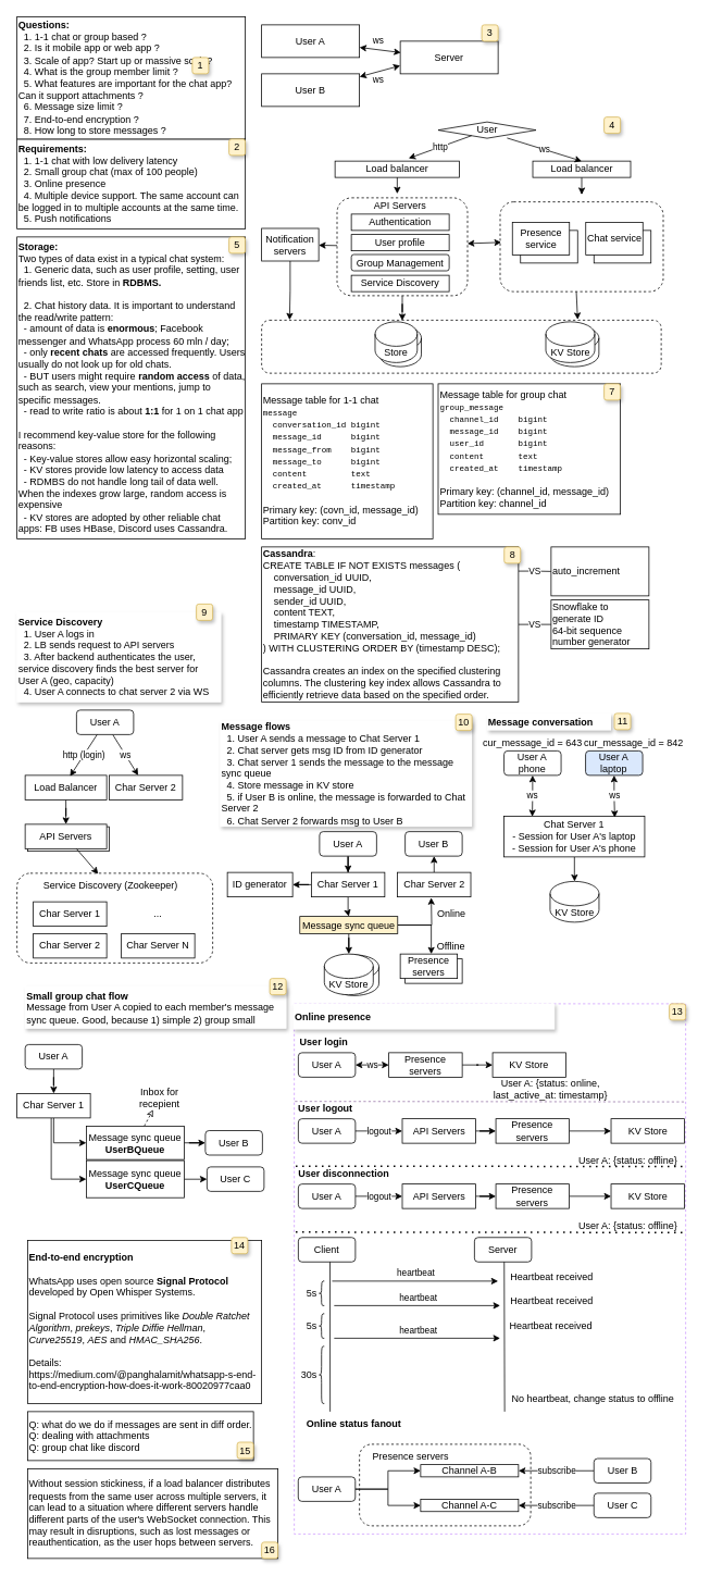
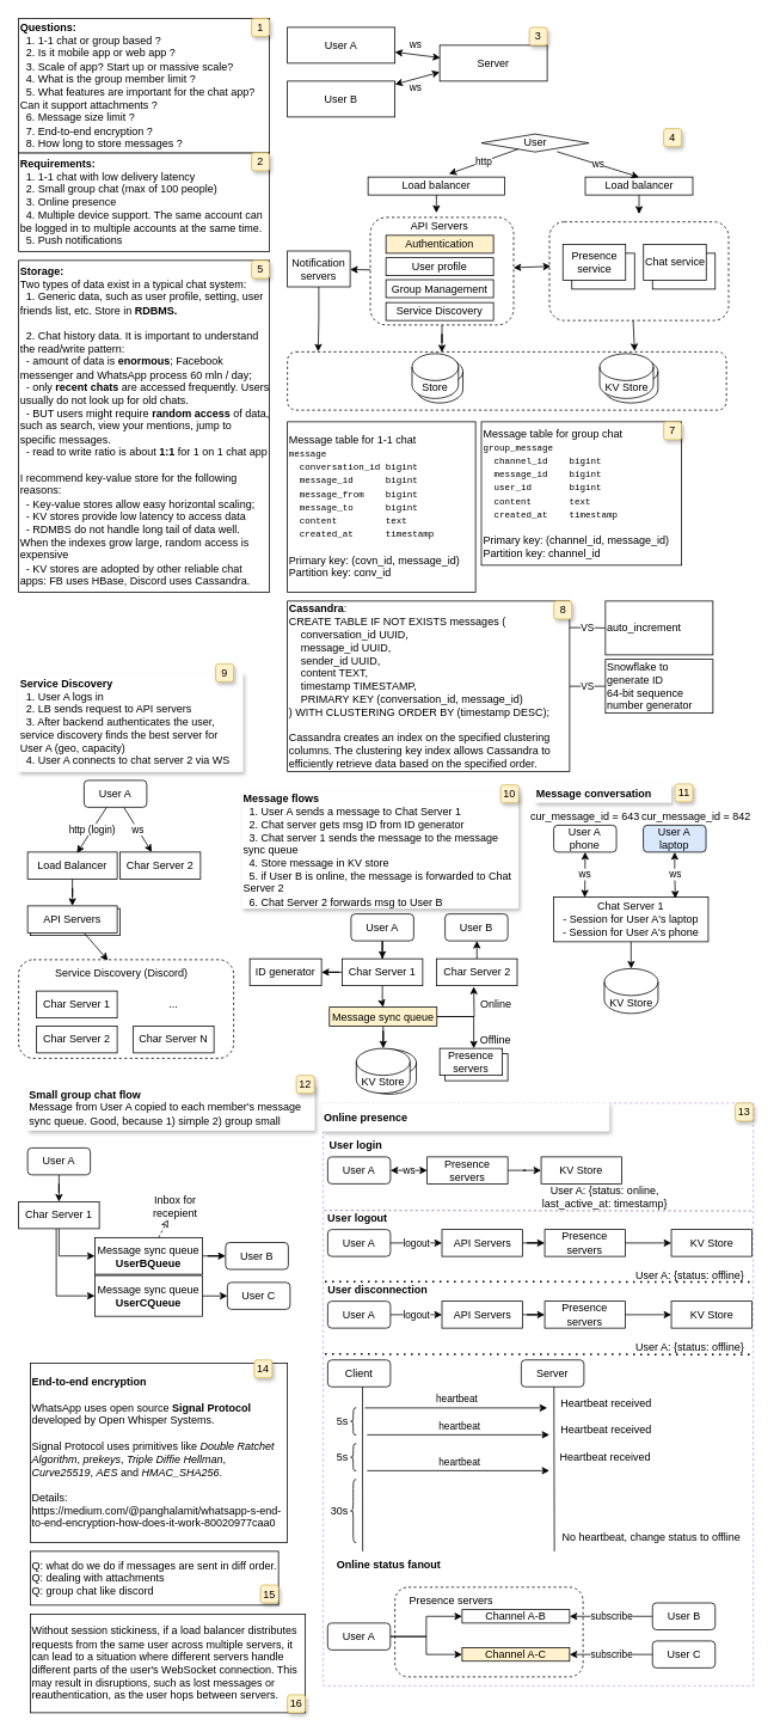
- <mxCell id="44" value="1" style="text;html=1;strokeColor=#d6b656;fillColor=#fff2cc;align=center;verticalAlign=middle;whiteSpace=wrap;rounded=1;glass=0;shadow=1;" vertex="1" parent="1"><mxGeometry x="235" y="70" width="20" height="20" as="geometry" /></mxCell>
+ <mxCell id="44" value="1" style="text;html=1;strokeColor=#d6b656;fillColor=#fff2cc;align=center;verticalAlign=middle;whiteSpace=wrap;rounded=1;glass=0;shadow=1;" vertex="1" parent="1"><mxGeometry x="280" width="20" height="20" as="geometry" y="20" /></mxCell>
- <mxCell id="20" value="Authentication" style="rounded=0;whiteSpace=wrap;html=1;" vertex="1" parent="1"><mxGeometry x="430" y="262" width="120" height="20" as="geometry" /></mxCell>
+ <mxCell id="20" value="Authentication" style="rounded=0;whiteSpace=wrap;html=1;fillColor=#fff2cc;" vertex="1" parent="1"><mxGeometry x="430" y="262" width="120" height="20" as="geometry" /></mxCell>
- <mxCell id="23" value="Group Management" style="whiteSpace=wrap;html=1;rounded=1;" vertex="1" parent="1"><mxGeometry x="430" y="311.5" width="120" height="20" as="geometry" /></mxCell>
+ <mxCell id="23" value="Group Management" style="rounded=0;whiteSpace=wrap;html=1;" vertex="1" parent="1"><mxGeometry x="430" y="311.5" width="120" height="20" as="geometry" /></mxCell>
- <mxCell id="68" value="Service Discovery (Zookeeper)" style="text;html=1;strokeColor=none;fillColor=none;align=center;verticalAlign=middle;whiteSpace=wrap;rounded=0;" vertex="1" parent="1"><mxGeometry y="1070" width="230" height="30" as="geometry" x="20" /></mxCell>
+ <mxCell id="68" value="Service Discovery (Discord)" style="text;html=1;strokeColor=none;fillColor=none;align=center;verticalAlign=middle;whiteSpace=wrap;rounded=0;" vertex="1" parent="1"><mxGeometry y="1070" width="230" height="30" as="geometry" x="20" /></mxCell>
- <mxCell id="172" value="Channel A-C" style="rounded=0;whiteSpace=wrap;html=1;" vertex="1" parent="1"><mxGeometry x="515" y="1837.5" width="120" height="15" as="geometry" /></mxCell>
+ <mxCell id="172" value="Channel A-C" style="rounded=0;whiteSpace=wrap;html=1;fillColor=#fff2cc;" vertex="1" parent="1"><mxGeometry x="515" y="1837.5" width="120" height="15" as="geometry" /></mxCell>
